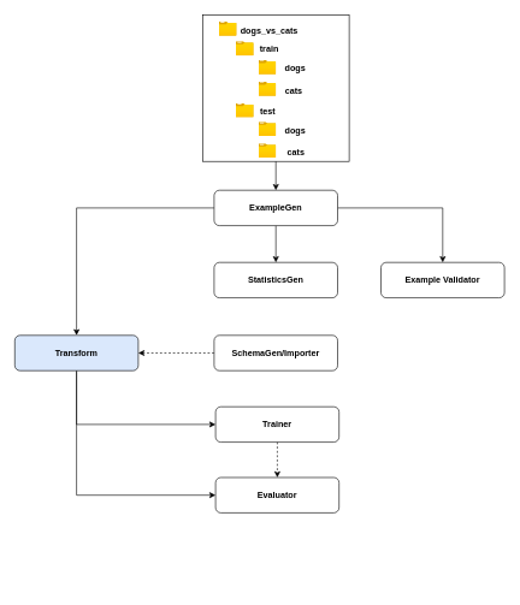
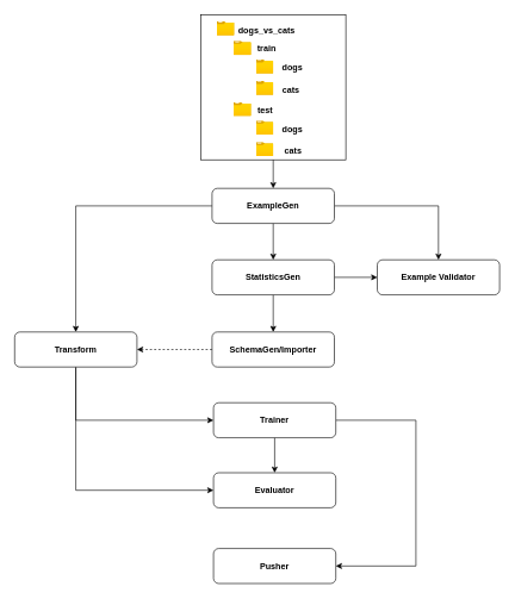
+ <mxCell id="7" style="edgeStyle=orthogonalEdgeStyle;rounded=0;orthogonalLoop=1;jettySize=auto;html=1;exitX=1;exitY=0.5;exitDx=0;exitDy=0;" edge="1" parent="1" source="8" target="11"><mxGeometry relative="1" as="geometry" /></mxCell>
+ <mxCell id="6" style="edgeStyle=orthogonalEdgeStyle;rounded=0;orthogonalLoop=1;jettySize=auto;html=1;exitX=0.5;exitY=1;exitDx=0;exitDy=0;" edge="1" parent="1" source="8" target="10"><mxGeometry relative="1" as="geometry" /></mxCell>
- <mxCell id="14" value="&lt;b&gt;Transform&lt;/b&gt;" style="rounded=1;whiteSpace=wrap;html=1;fillColor=#dae8fc;" vertex="1" parent="1"><mxGeometry x="20" y="464" width="171" height="49" as="geometry" /></mxCell>
+ <mxCell id="14" value="&lt;b&gt;Transform&lt;/b&gt;" style="rounded=1;whiteSpace=wrap;html=1;" vertex="1" parent="1"><mxGeometry x="20" y="464" width="171" height="49" as="geometry" /></mxCell>
- <mxCell id="15" style="edgeStyle=orthogonalEdgeStyle;rounded=0;orthogonalLoop=1;jettySize=auto;html=1;exitX=0.5;exitY=1;exitDx=0;exitDy=0;dashed=1;" edge="1" parent="1" source="17" target="18"><mxGeometry relative="1" as="geometry" /></mxCell>
+ <mxCell id="15" style="edgeStyle=orthogonalEdgeStyle;rounded=0;orthogonalLoop=1;jettySize=auto;html=1;exitX=0.5;exitY=1;exitDx=0;exitDy=0;" edge="1" parent="1" source="17" target="18"><mxGeometry relative="1" as="geometry" /></mxCell>
+ <mxCell id="19" value="&lt;b&gt;Pusher&lt;/b&gt;" style="rounded=1;whiteSpace=wrap;html=1;" vertex="1" parent="1"><mxGeometry x="298" y="767" width="171" height="49" as="geometry" /></mxCell>
+ <mxCell id="16" style="edgeStyle=orthogonalEdgeStyle;rounded=0;orthogonalLoop=1;jettySize=auto;html=1;exitX=1;exitY=0.5;exitDx=0;exitDy=0;entryX=1;entryY=0.5;entryDx=0;entryDy=0;" edge="1" parent="1" source="17" target="19"><mxGeometry relative="1" as="geometry"><Array as="points"><mxPoint x="581" y="588" /><mxPoint x="581" y="792" /></Array></mxGeometry></mxCell>
